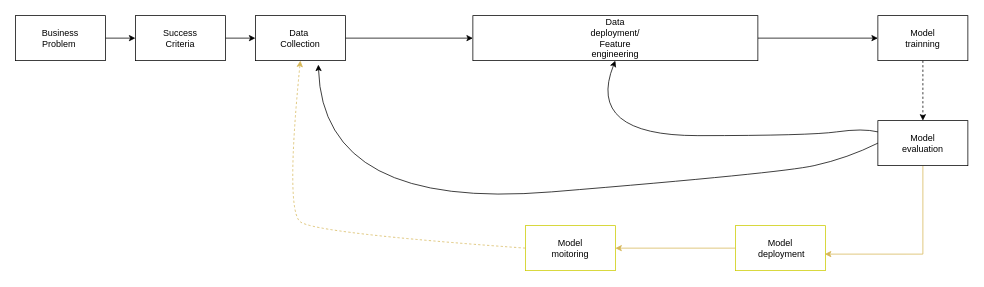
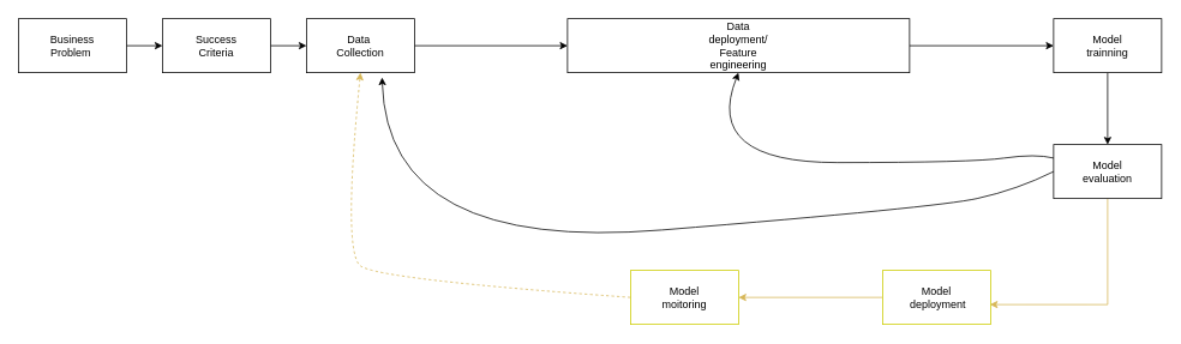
- <mxCell id="10" style="edgeStyle=orthogonalEdgeStyle;rounded=0;orthogonalLoop=1;jettySize=auto;html=1;exitX=0.5;exitY=1;exitDx=0;exitDy=0;entryX=0.5;entryY=0;entryDx=0;entryDy=0;dashed=1;" edge="1" parent="1" source="11" target="13"><mxGeometry relative="1" as="geometry" /></mxCell>
+ <mxCell id="10" style="edgeStyle=orthogonalEdgeStyle;rounded=0;orthogonalLoop=1;jettySize=auto;html=1;exitX=0.5;exitY=1;exitDx=0;exitDy=0;entryX=0.5;entryY=0;entryDx=0;entryDy=0;" edge="1" parent="1" source="11" target="13"><mxGeometry relative="1" as="geometry" /></mxCell>
